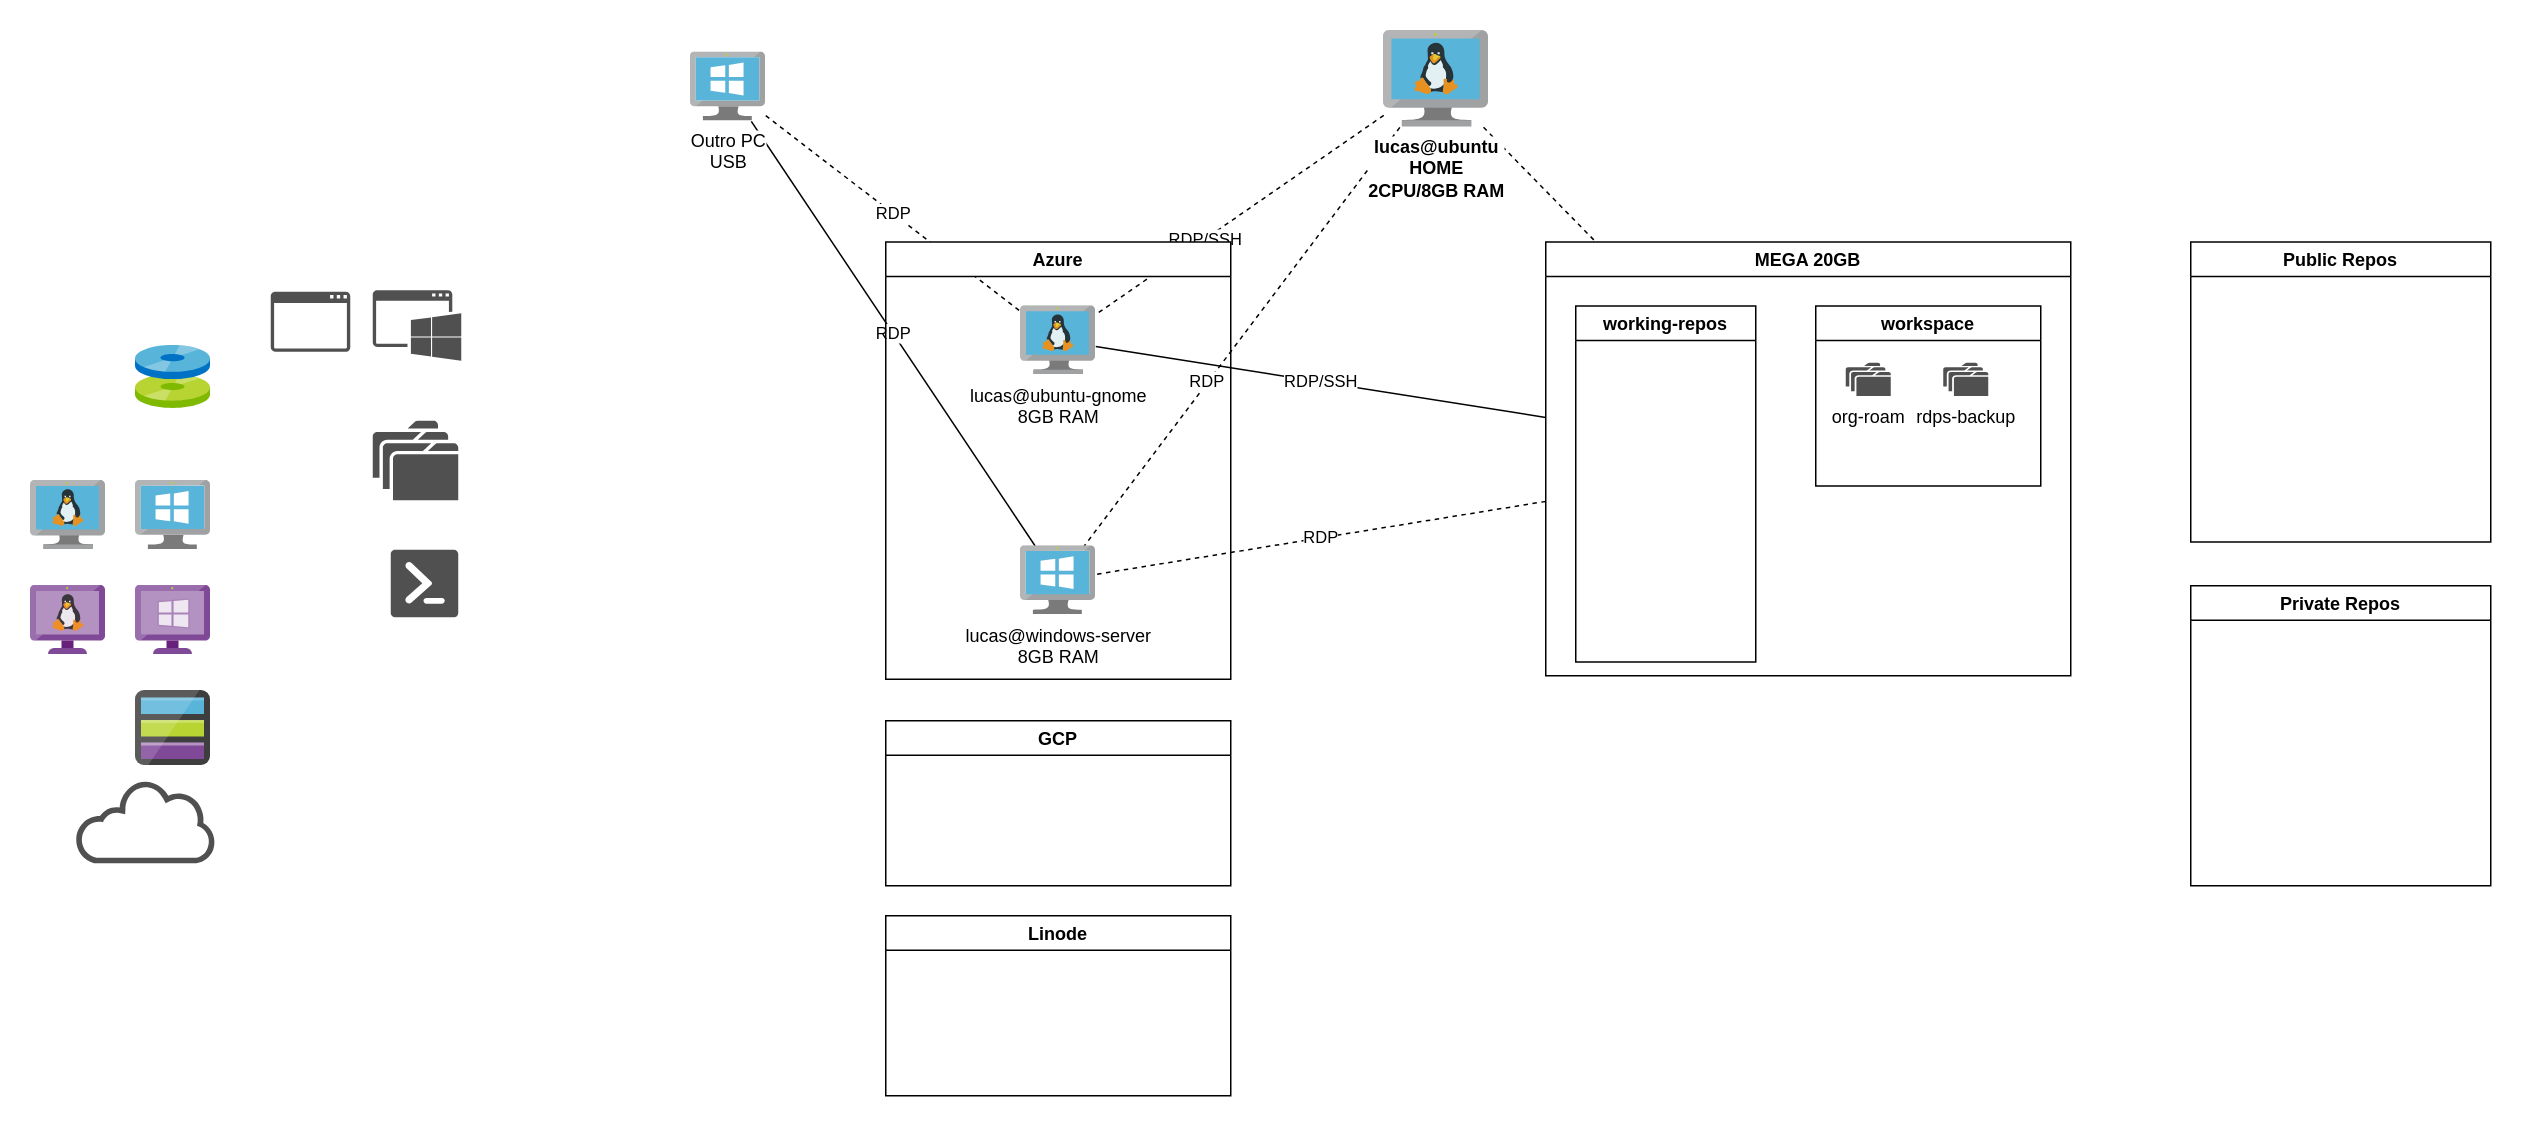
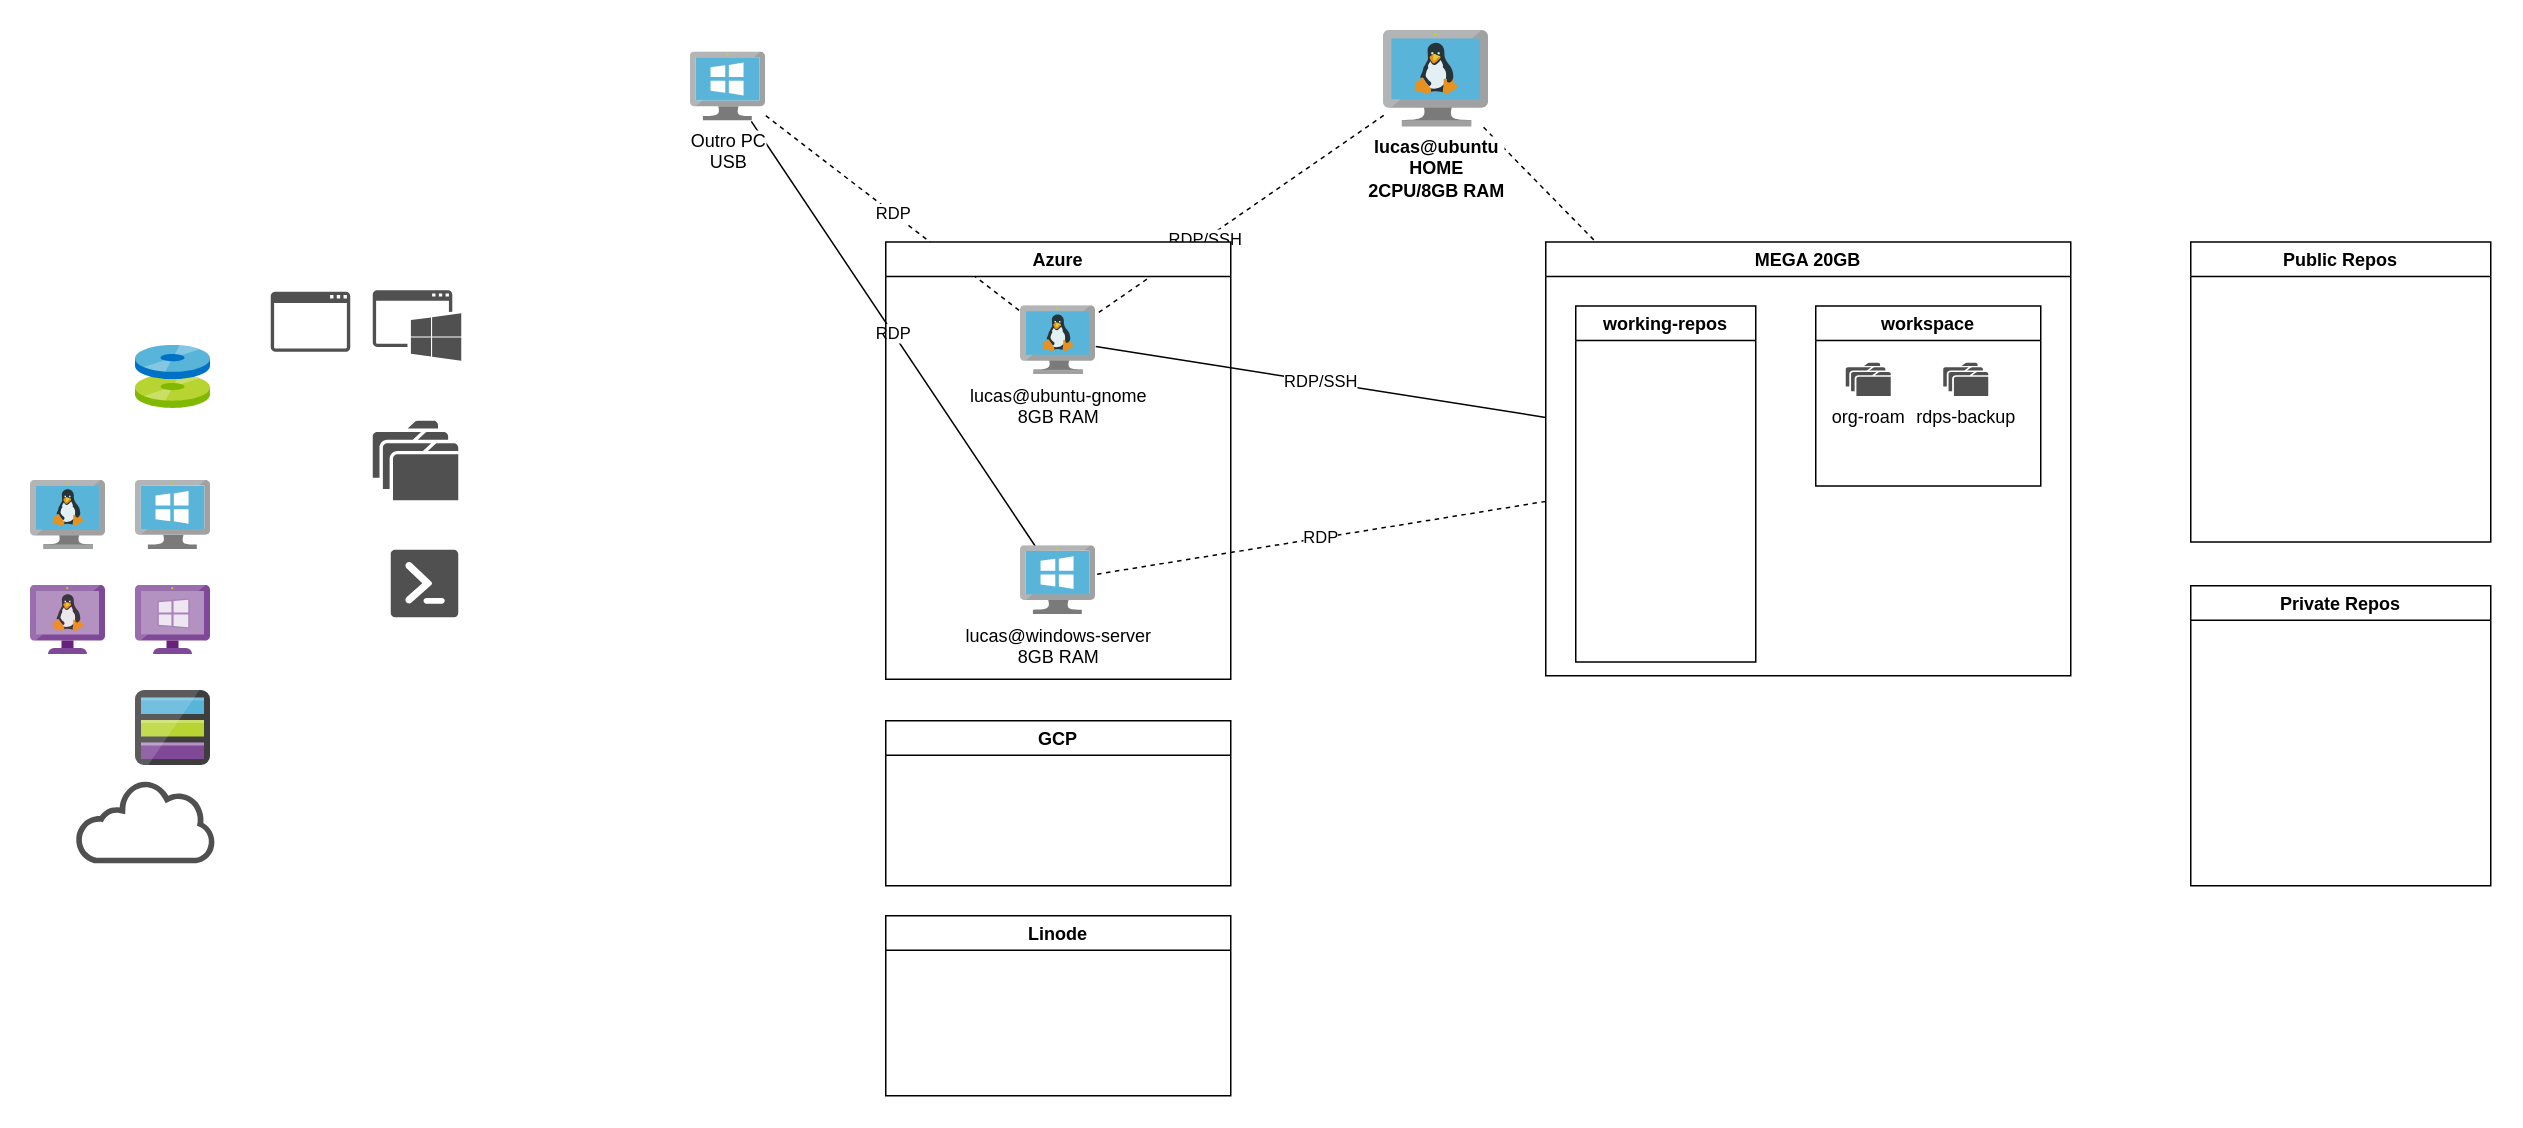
- <mxCell id="12" style="edgeStyle=none;rounded=0;orthogonalLoop=1;jettySize=auto;html=1;dashed=1;endArrow=none;endFill=0;" parent="1" source="16" target="25" edge="1"><mxGeometry relative="1" as="geometry" /></mxCell>
- <mxCell id="13" value="RDP" style="edgeLabel;html=1;align=center;verticalAlign=middle;resizable=0;points=[];" parent="12" vertex="1" connectable="0"><mxGeometry x="0.217" y="-1" relative="1" as="geometry"><mxPoint as="offset" /></mxGeometry></mxCell>
